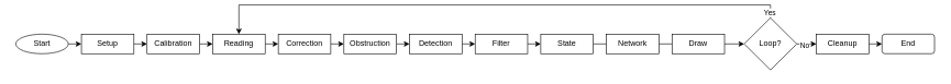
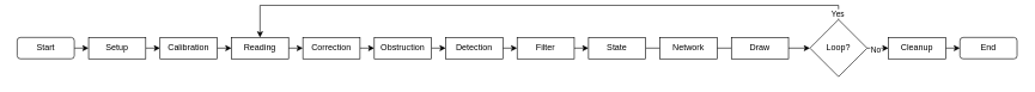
- <mxCell id="4" value="&lt;div&gt;Start&lt;/div&gt;" style="ellipse;whiteSpace=wrap;html=1;" vertex="1" parent="1"><mxGeometry x="20" y="45" width="80" height="30" as="geometry" /></mxCell>
+ <mxCell id="4" value="&lt;div&gt;Start&lt;/div&gt;" style="rounded=1;whiteSpace=wrap;html=1;" vertex="1" parent="1"><mxGeometry x="20" y="45" width="80" height="30" as="geometry" /></mxCell>
